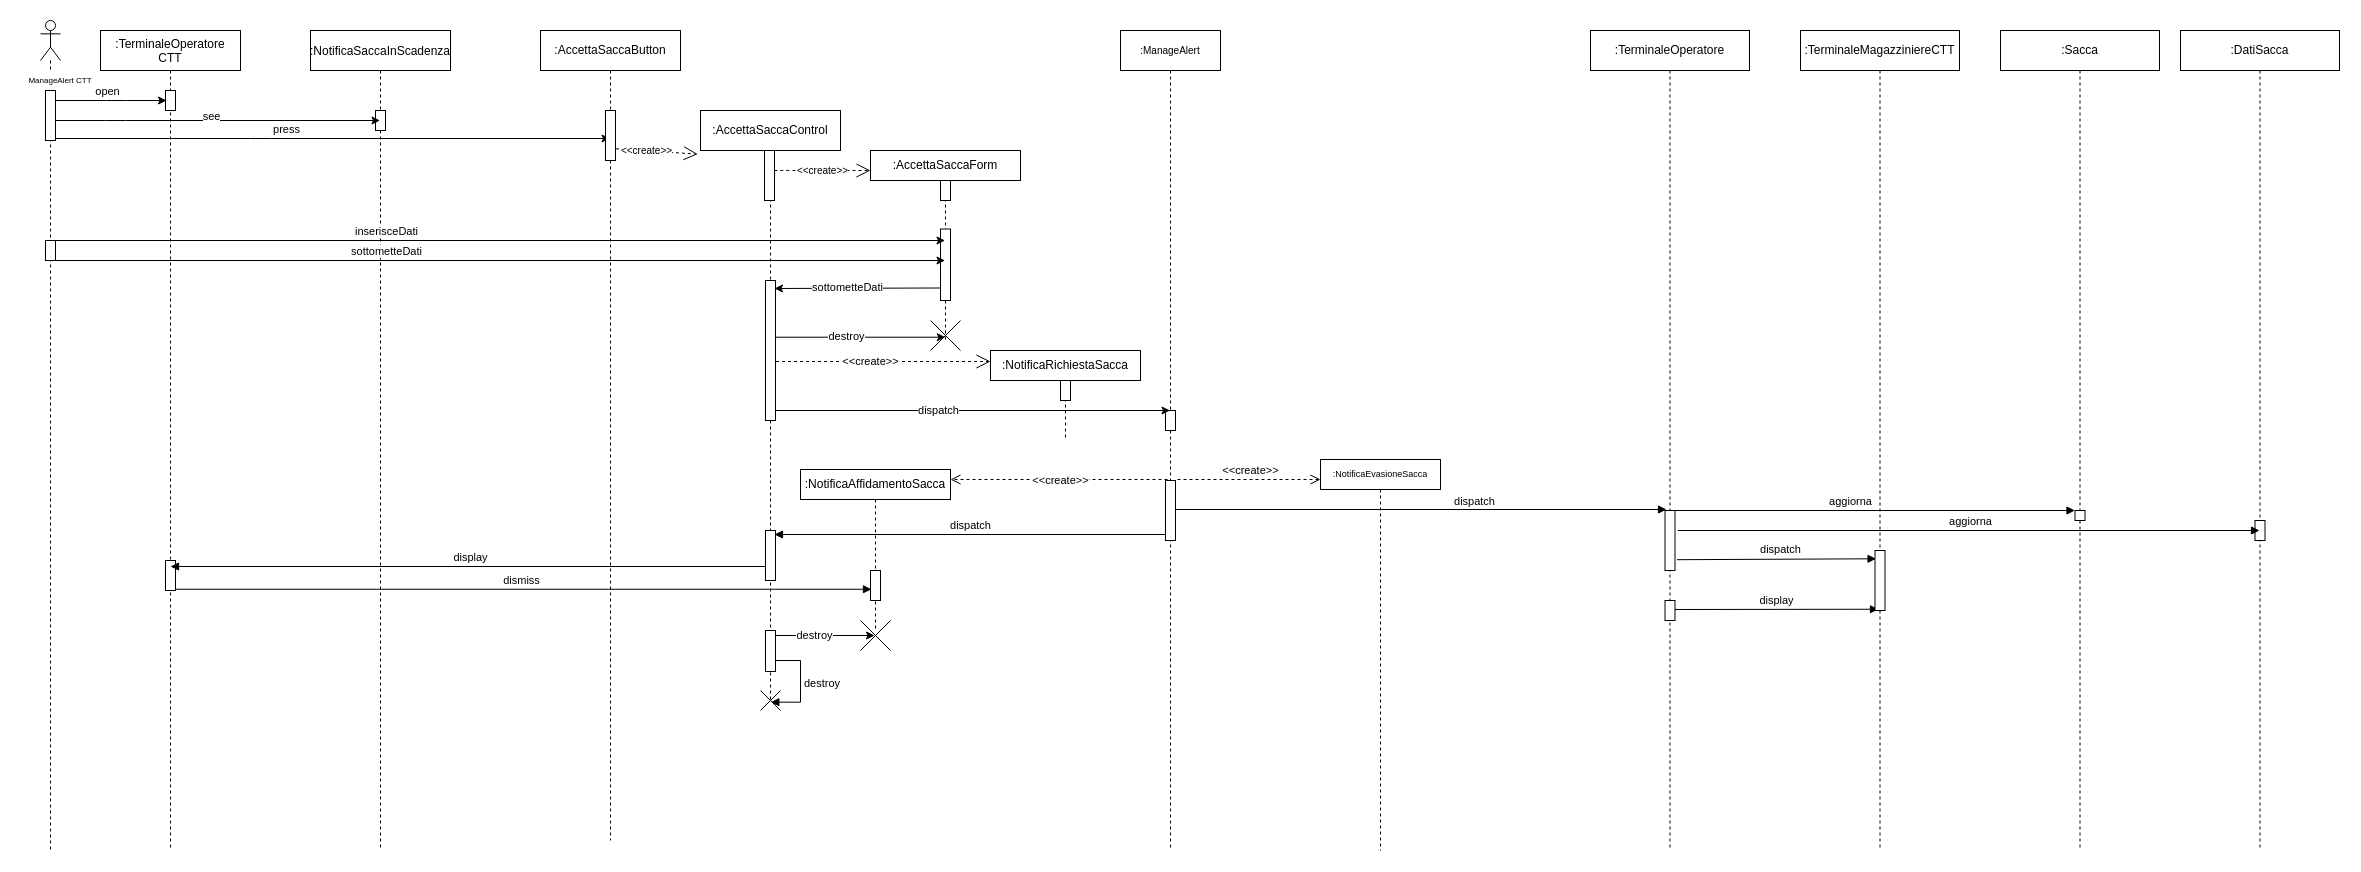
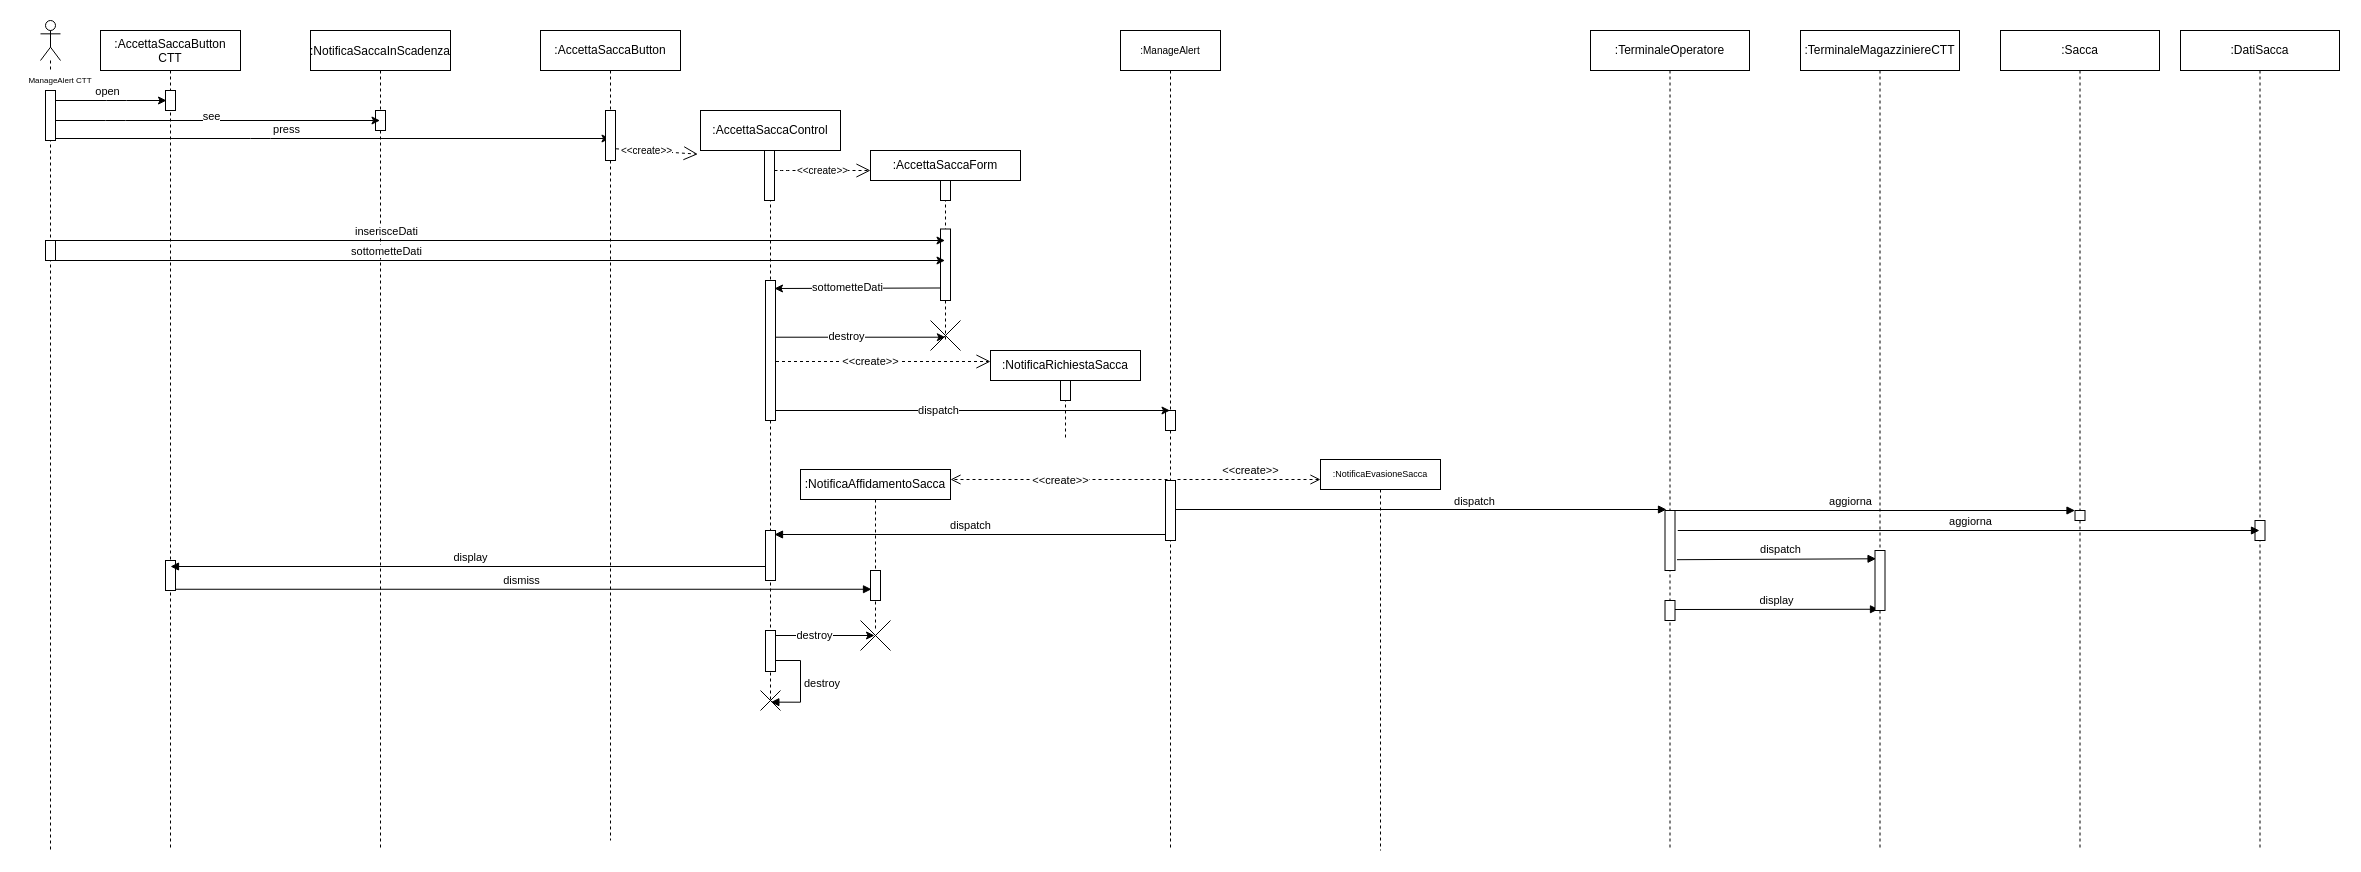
- <mxCell id="18" value=":TerminaleOperatore&#10;CTT" style="shape=umlLifeline;perimeter=lifelinePerimeter;container=1;collapsible=0;recursiveResize=0;rounded=0;shadow=0;strokeWidth=1;" parent="1" vertex="1"><mxGeometry x="100" y="30" width="140" height="820" as="geometry" /></mxCell>
+ <mxCell id="18" value=":AccettaSaccaButton&#10;CTT" style="shape=umlLifeline;perimeter=lifelinePerimeter;container=1;collapsible=0;recursiveResize=0;rounded=0;shadow=0;strokeWidth=1;" parent="1" vertex="1"><mxGeometry x="100" y="30" width="140" height="820" as="geometry" /></mxCell>
